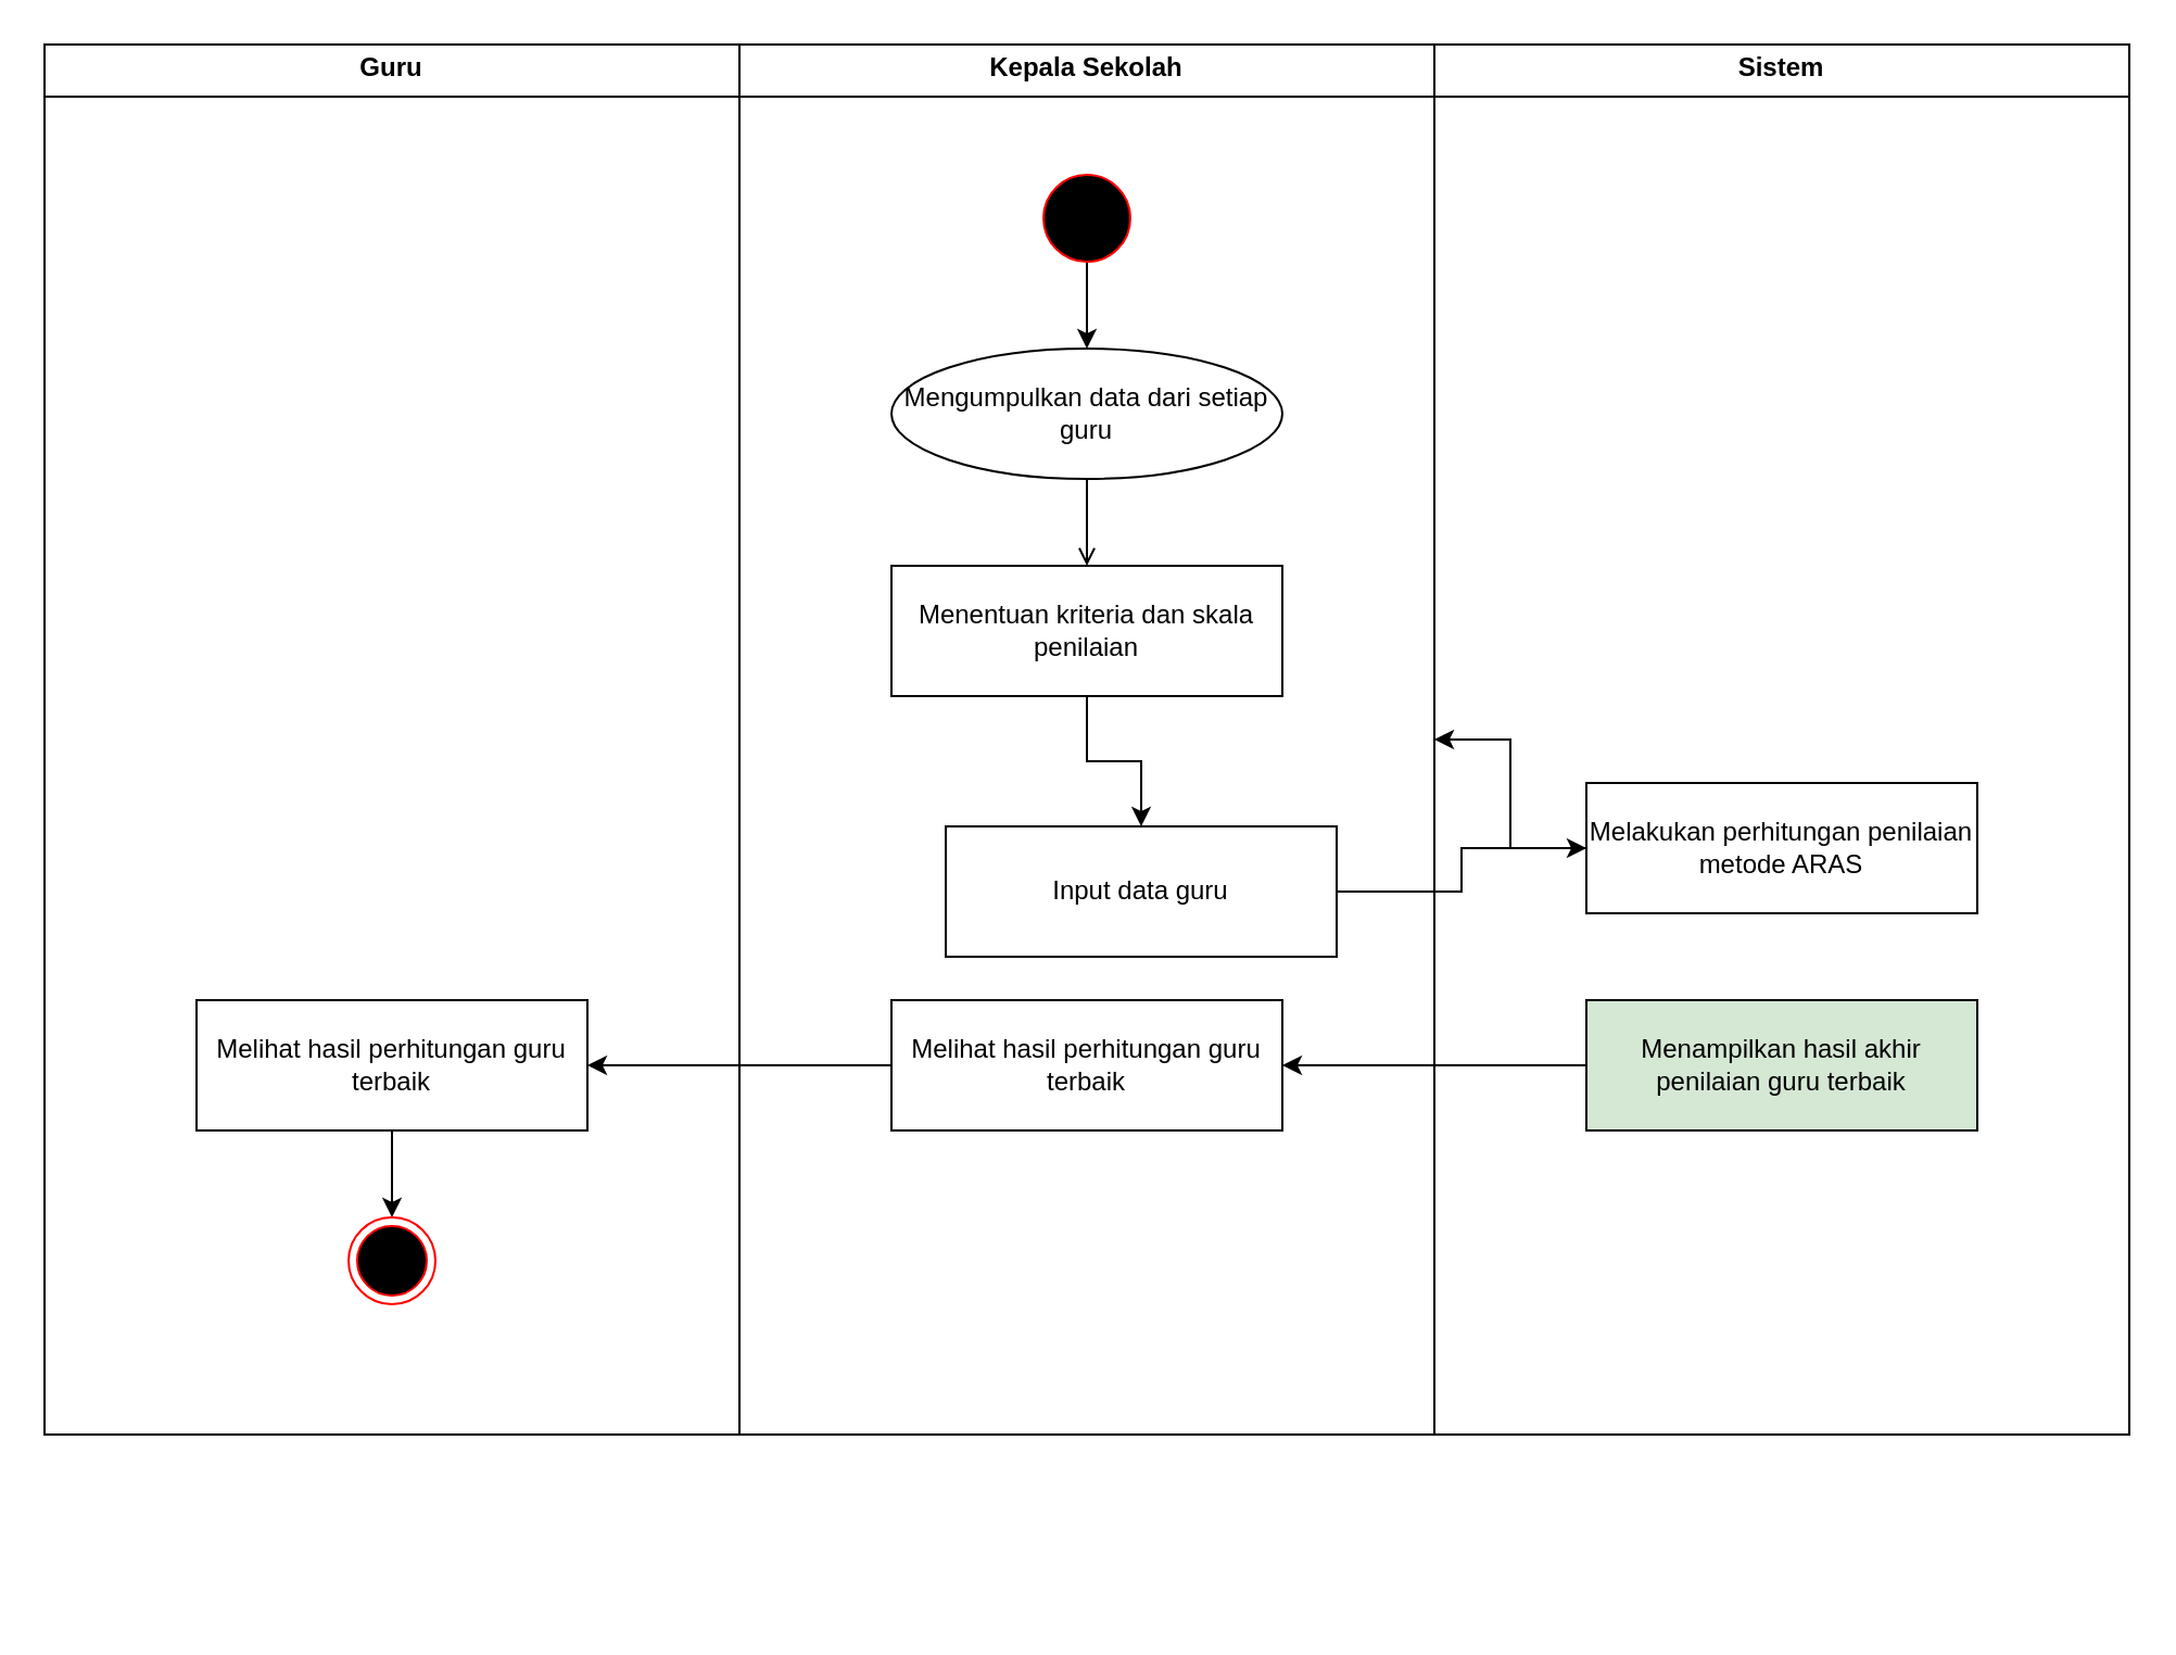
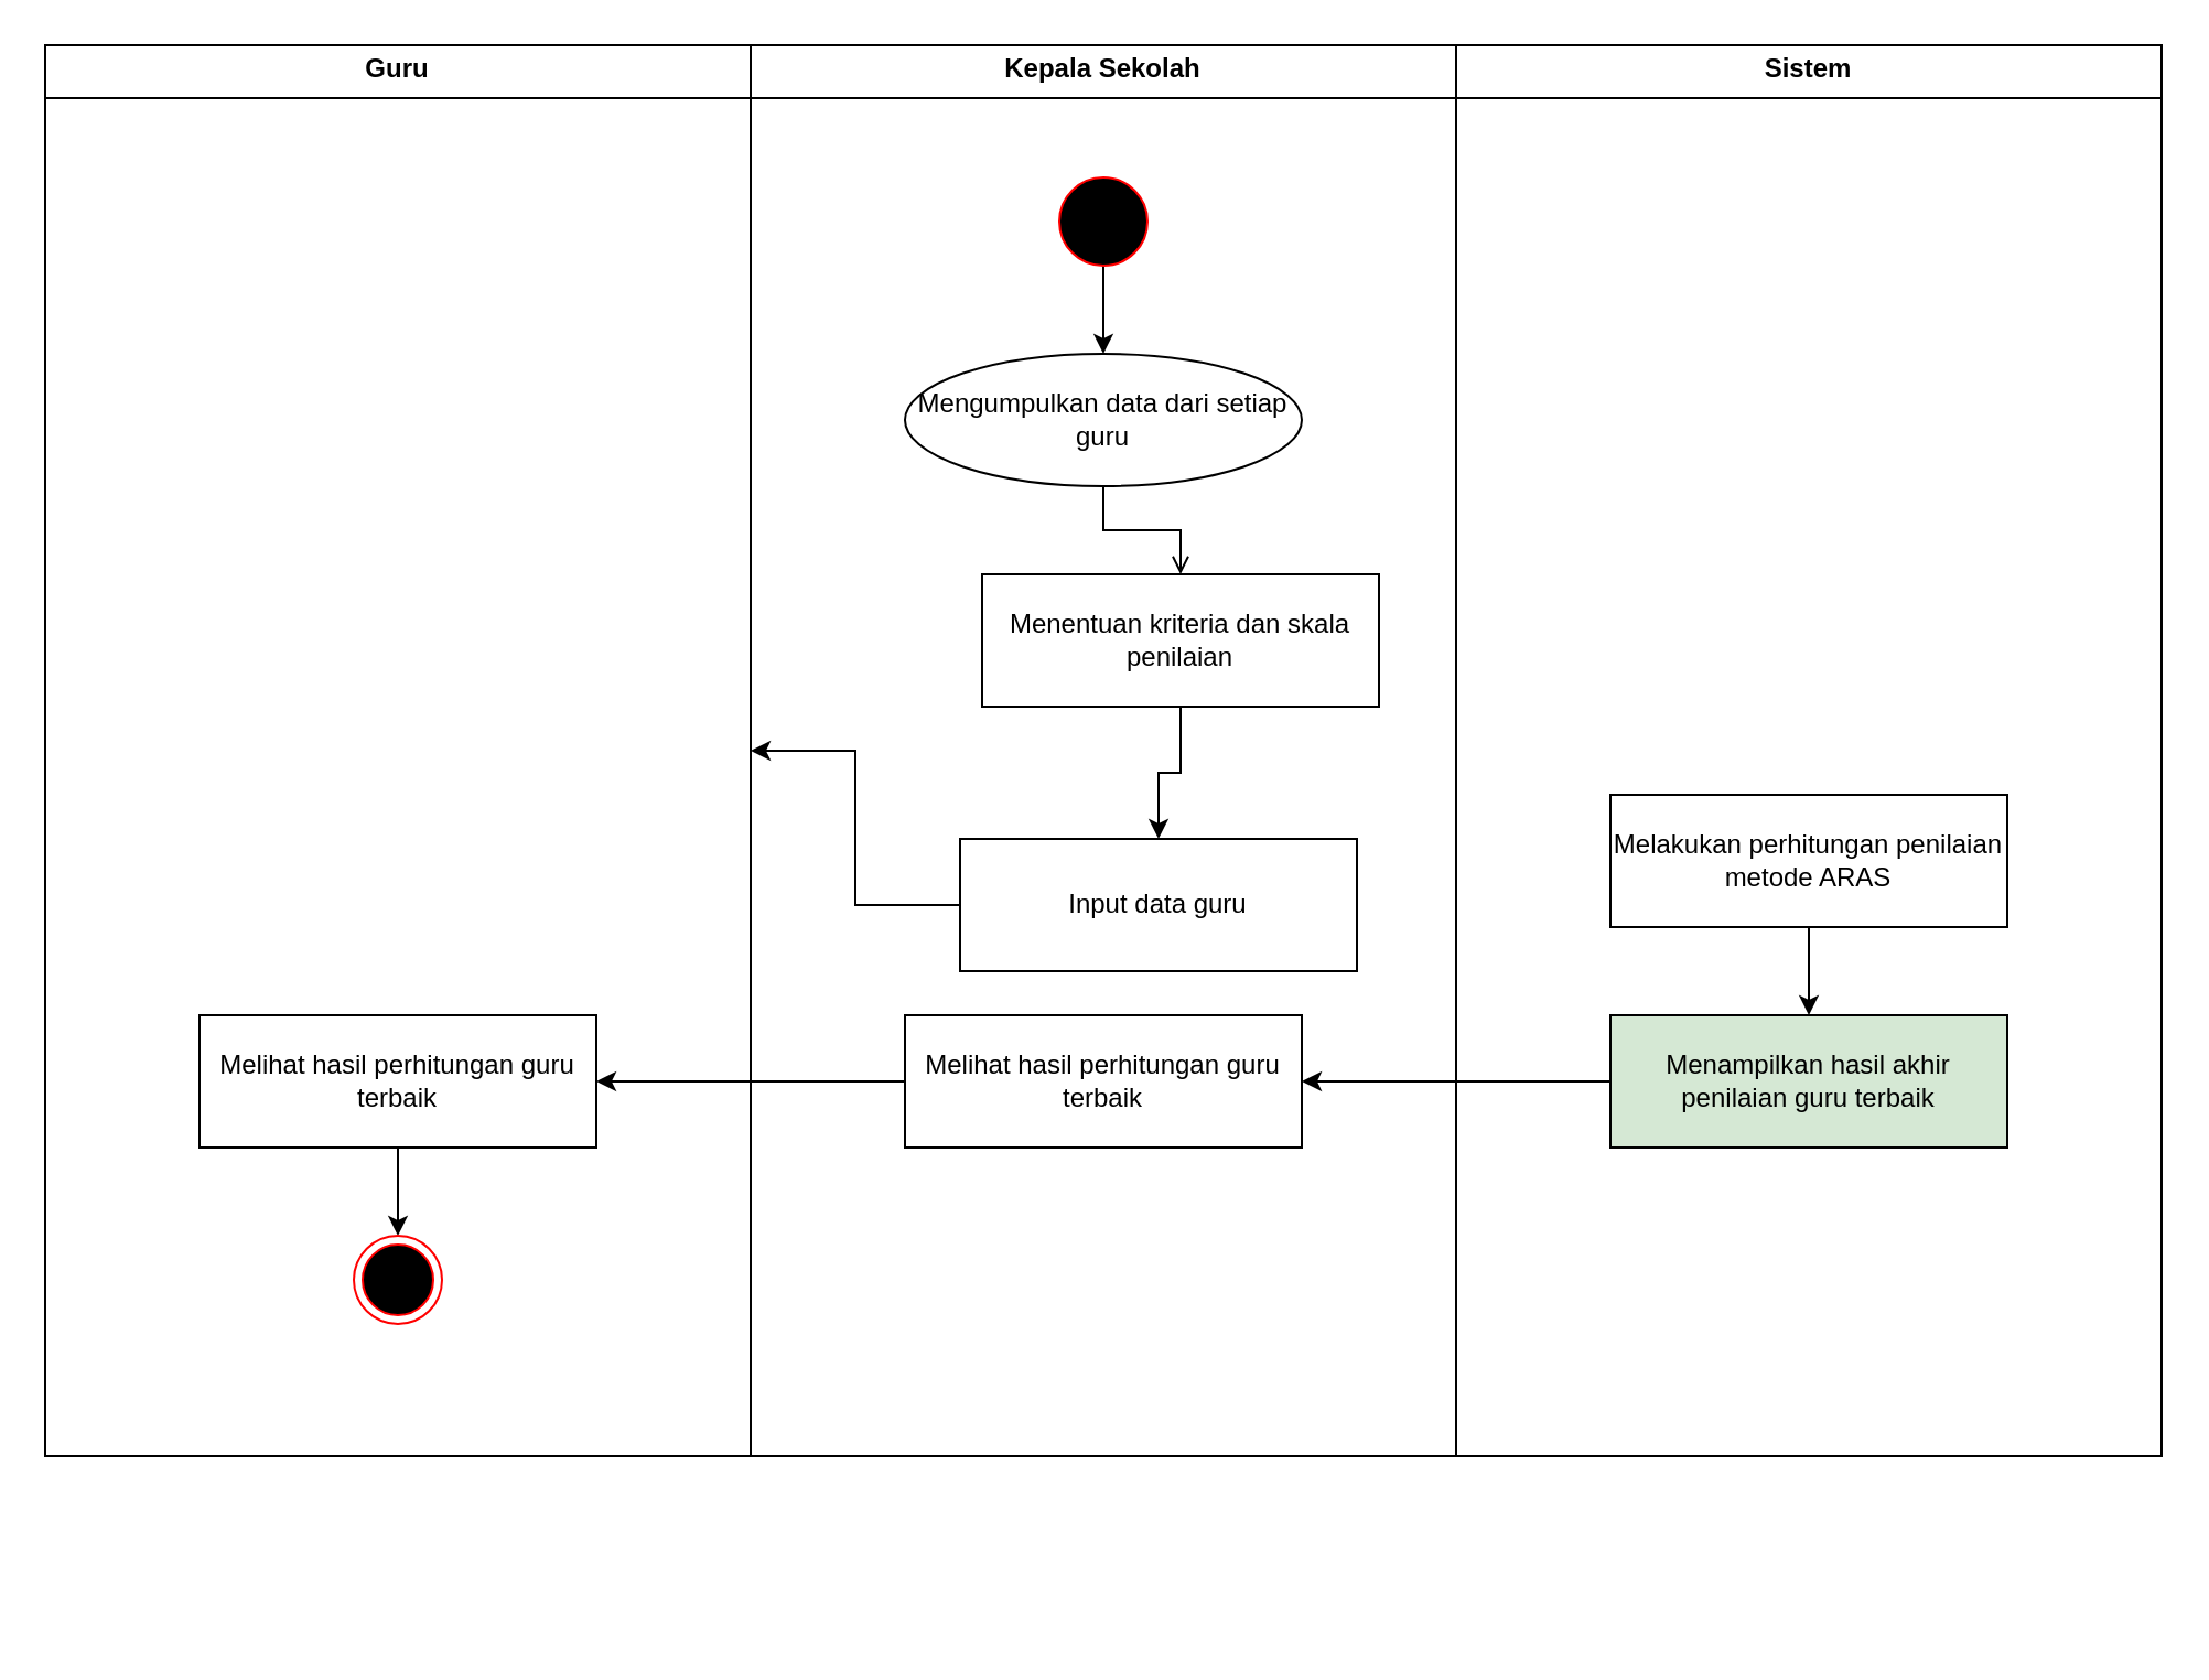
- <mxCell id="15" value="Menentuan kriteria dan skala penilaian" style="rounded=0;whiteSpace=wrap;html=1;" vertex="1" parent="1"><mxGeometry x="410" y="260" width="180" height="60" as="geometry" /></mxCell>
+ <mxCell id="15" value="Menentuan kriteria dan skala penilaian" style="rounded=0;whiteSpace=wrap;html=1;" vertex="1" parent="1"><mxGeometry x="445" y="260" width="180" height="60" as="geometry" /></mxCell>
- <mxCell id="18" style="edgeStyle=orthogonalEdgeStyle;rounded=0;orthogonalLoop=1;jettySize=auto;html=1;" edge="1" parent="1" source="19" target="4"><mxGeometry relative="1" as="geometry" /></mxCell>
+ <mxCell id="18" style="edgeStyle=orthogonalEdgeStyle;rounded=0;orthogonalLoop=1;jettySize=auto;html=1;" edge="1" parent="1" source="19" target="21"><mxGeometry relative="1" as="geometry" /></mxCell>
- <mxCell id="16" style="edgeStyle=orthogonalEdgeStyle;rounded=0;orthogonalLoop=1;jettySize=auto;html=1;" edge="1" parent="1" source="17" target="19"><mxGeometry relative="1" as="geometry" /></mxCell>
+ <mxCell id="16" style="edgeStyle=orthogonalEdgeStyle;rounded=0;orthogonalLoop=1;jettySize=auto;html=1;" edge="1" parent="1" source="17" target="6"><mxGeometry relative="1" as="geometry" /></mxCell>
